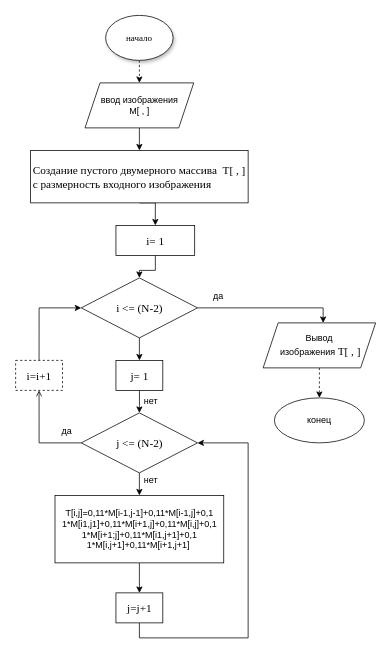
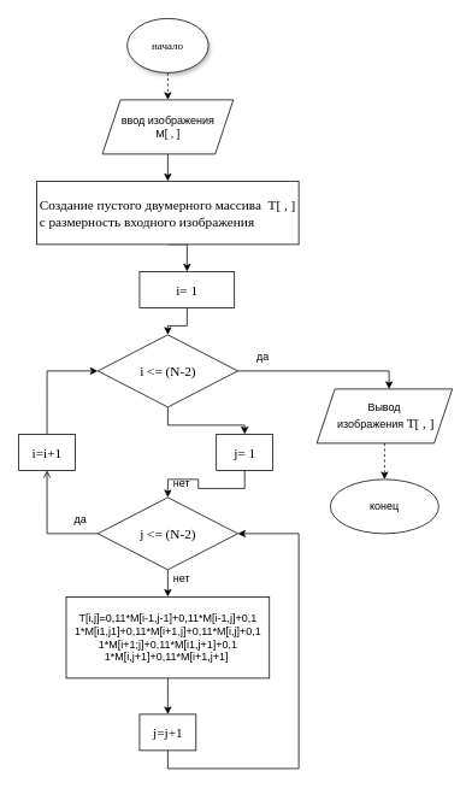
- <mxCell id="30" value="&lt;span style=&quot;font-family: &amp;quot;YS Text&amp;quot;; font-size: 15px; text-align: left; background-color: rgb(255, 255, 255);&quot;&gt;i=i+1&lt;/span&gt;" style="rounded=0;whiteSpace=wrap;html=1;dashed=1;" vertex="1" parent="1"><mxGeometry x="20" y="480" width="62.5" height="40" as="geometry" /></mxCell>
+ <mxCell id="30" value="&lt;span style=&quot;font-family: &amp;quot;YS Text&amp;quot;; font-size: 15px; text-align: left; background-color: rgb(255, 255, 255);&quot;&gt;i=i+1&lt;/span&gt;" style="rounded=0;whiteSpace=wrap;html=1;" vertex="1" parent="1"><mxGeometry x="20" y="480" width="62.5" height="40" as="geometry" /></mxCell>
- <mxCell id="20" value="&lt;span style=&quot;font-family: &amp;quot;YS Text&amp;quot;; font-size: 15px; text-align: left; background-color: rgb(255, 255, 255);&quot;&gt;j= 1&lt;/span&gt;" style="rounded=0;whiteSpace=wrap;html=1;" vertex="1" parent="1"><mxGeometry x="153.75" y="480" width="62.5" height="40" as="geometry" /></mxCell>
+ <mxCell id="20" value="&lt;span style=&quot;font-family: &amp;quot;YS Text&amp;quot;; font-size: 15px; text-align: left; background-color: rgb(255, 255, 255);&quot;&gt;j= 1&lt;/span&gt;" style="rounded=0;whiteSpace=wrap;html=1;" vertex="1" parent="1"><mxGeometry x="238.75" y="480" width="62.5" height="40" as="geometry" /></mxCell>
